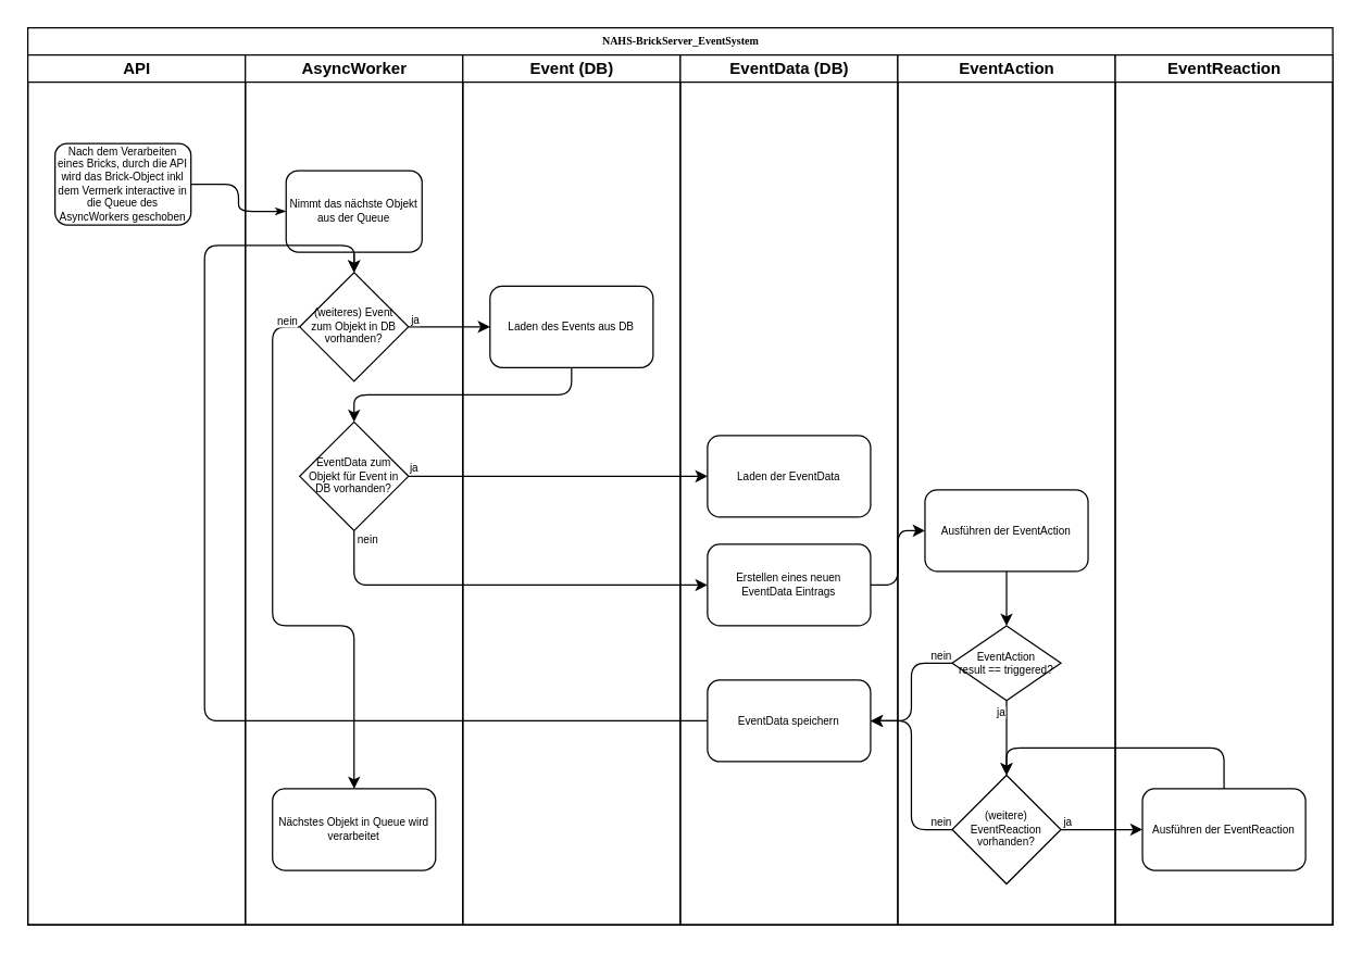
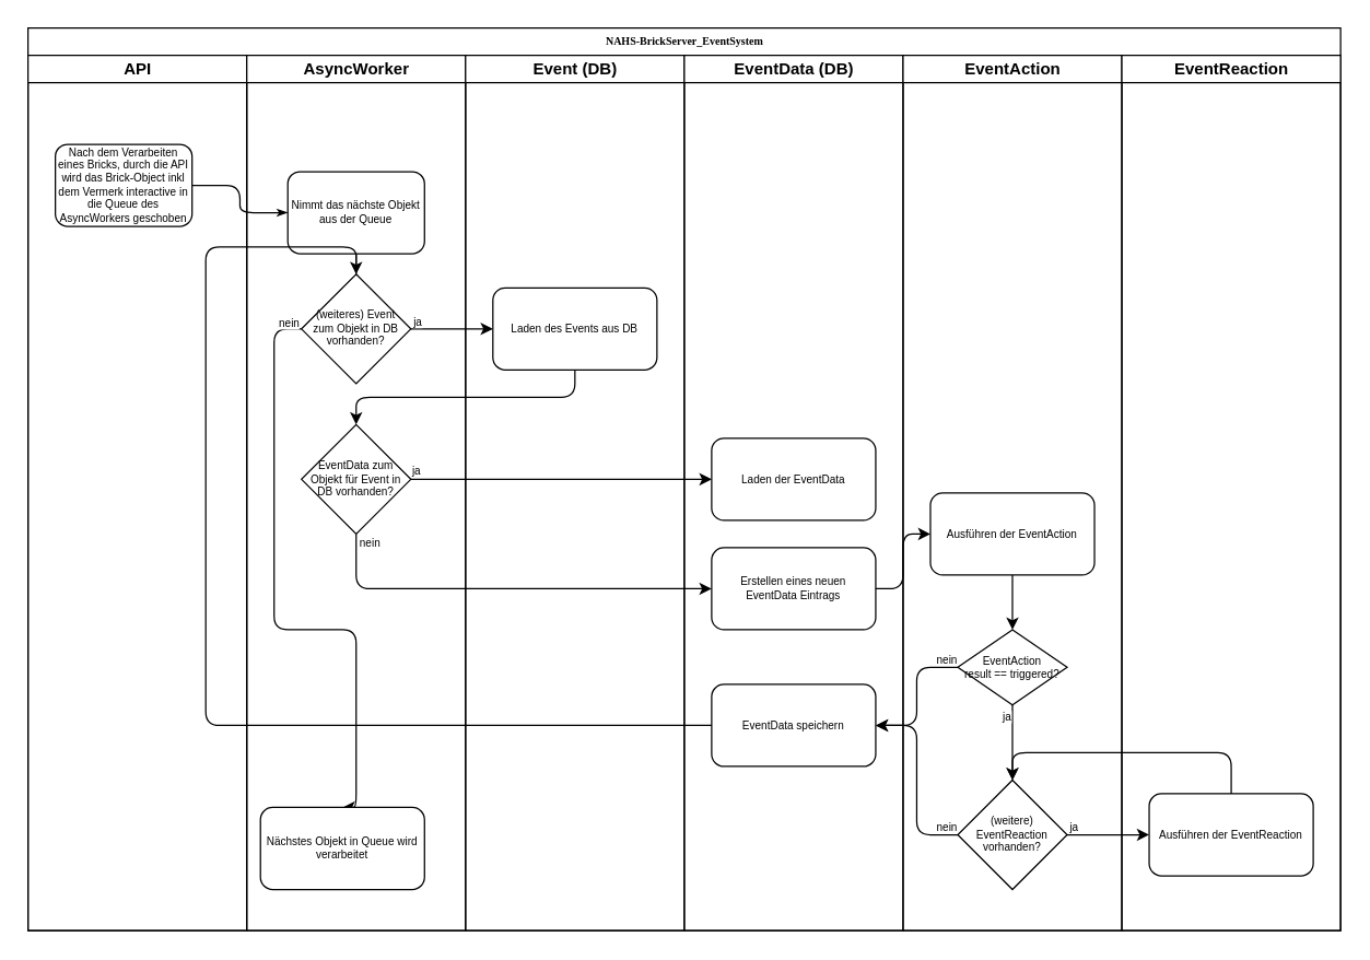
- <mxCell id="7" style="edgeStyle=orthogonalEdgeStyle;rounded=0;orthogonalLoop=1;jettySize=auto;html=1;exitX=0.5;exitY=1;exitDx=0;exitDy=0;entryX=0.5;entryY=0;entryDx=0;entryDy=0;fontSize=8;" edge="1" parent="6" source="8" target="11"><mxGeometry relative="1" as="geometry" /></mxCell>
+ <mxCell id="7" style="edgeStyle=orthogonalEdgeStyle;rounded=0;orthogonalLoop=1;jettySize=auto;html=1;exitX=0.5;exitY=1;exitDx=0;exitDy=0;entryX=0.5;entryY=0;entryDx=0;entryDy=0;fontSize=8;endArrow=none;" edge="1" parent="6" source="8" target="11"><mxGeometry relative="1" as="geometry" /></mxCell>
- <mxCell id="12" value="Nächstes Objekt in Queue wird verarbeitet" style="rounded=1;whiteSpace=wrap;html=1;fontSize=8;" vertex="1" parent="6"><mxGeometry x="20" y="540" width="120" height="60" as="geometry" /></mxCell>
+ <mxCell id="12" value="Nächstes Objekt in Queue wird verarbeitet" style="rounded=1;whiteSpace=wrap;html=1;fontSize=8;" vertex="1" parent="6"><mxGeometry x="10" y="550" width="120" height="60" as="geometry" /></mxCell>
